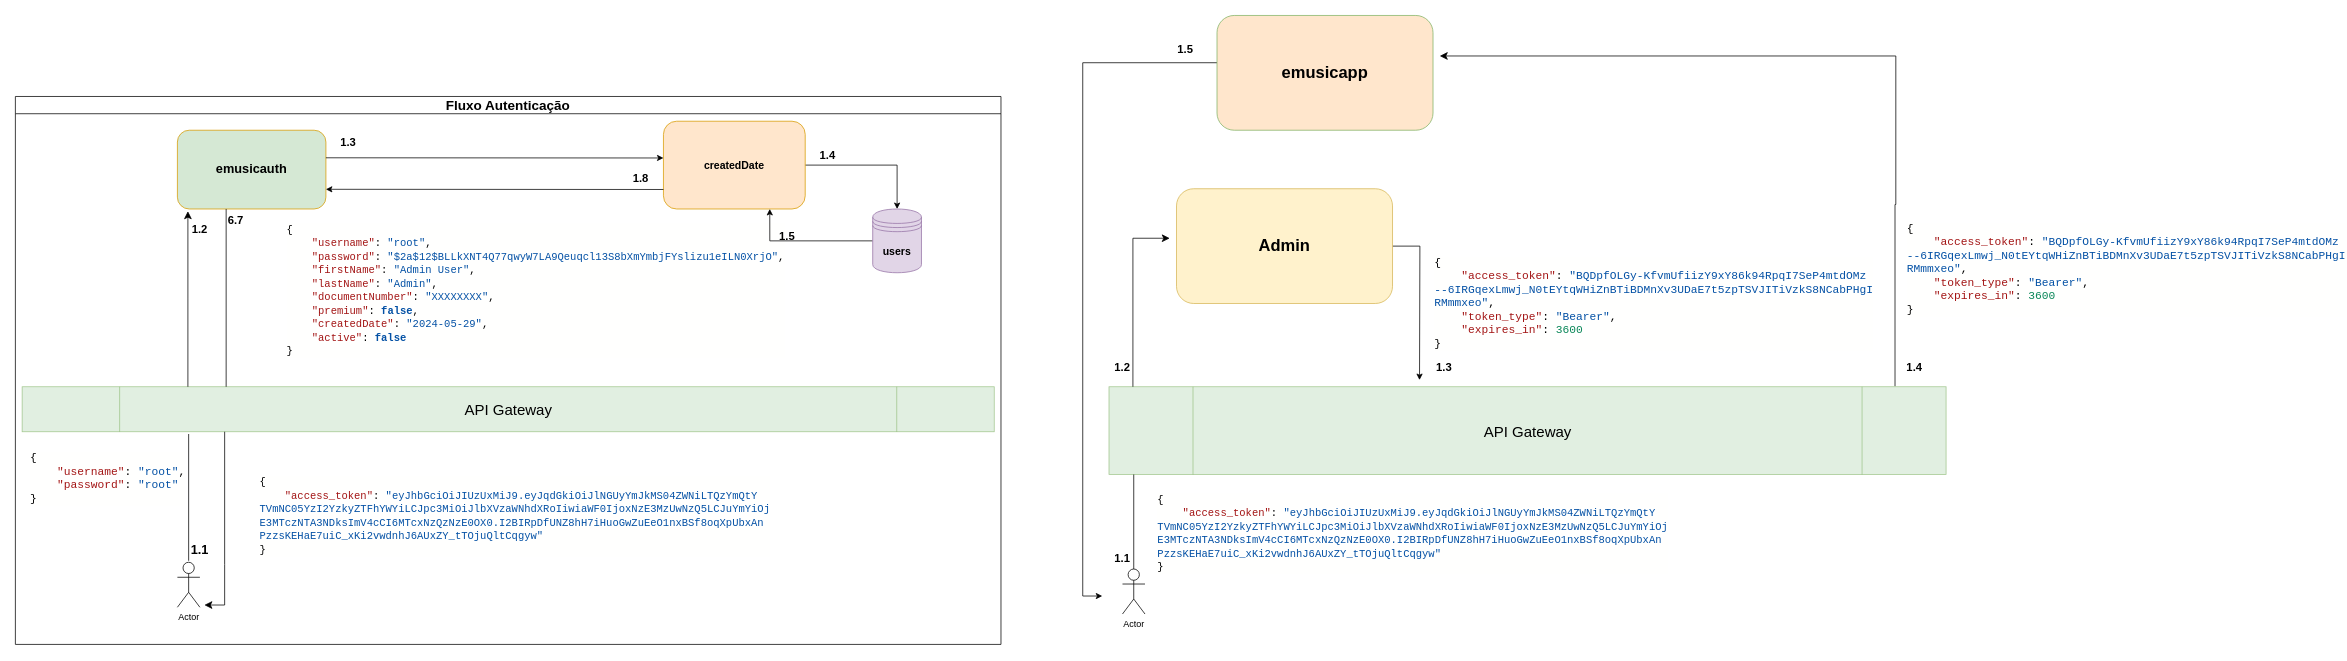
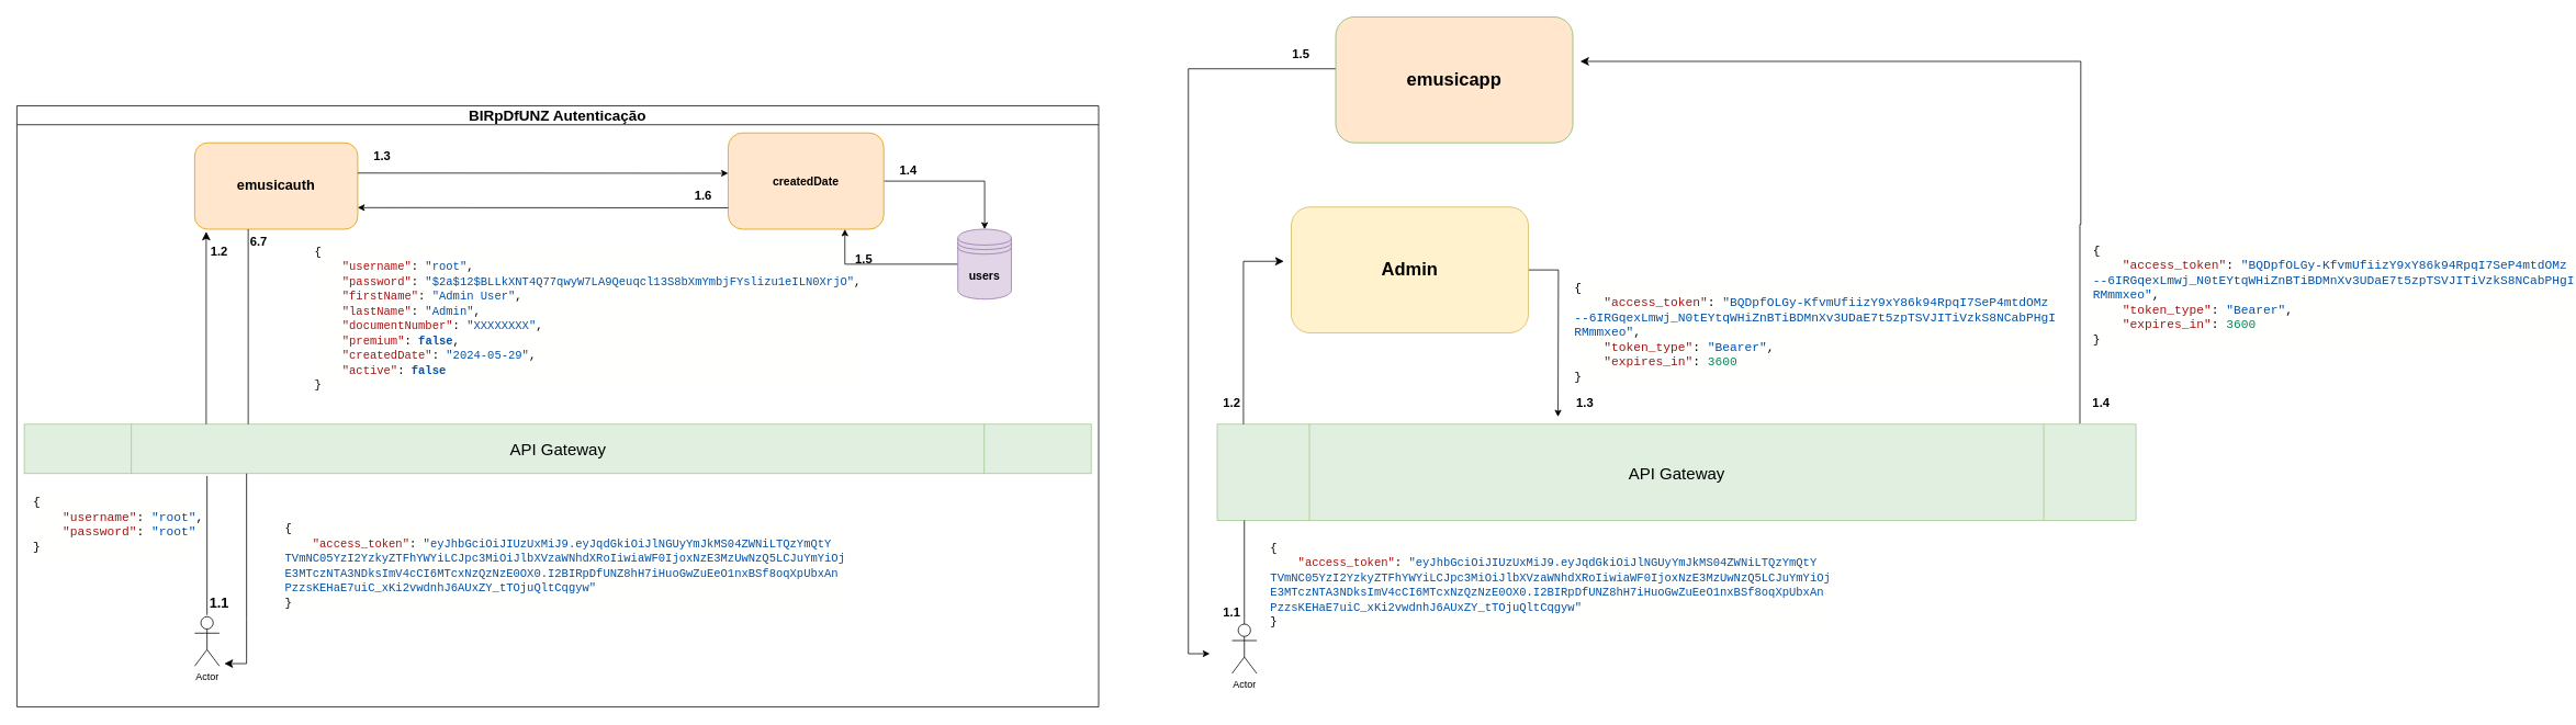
- <mxCell id="25" value="&lt;font style=&quot;font-size: 18px;&quot;&gt;Fluxo Autenticação&lt;/font&gt;" style="swimlane;whiteSpace=wrap;html=1;" vertex="1" parent="1"><mxGeometry x="20" y="128" width="1314" height="730.5" as="geometry" /></mxCell>
+ <mxCell id="25" value="&lt;font style=&quot;font-size: 18px;&quot;&gt;BIRpDfUNZ Autenticação&lt;/font&gt;" style="swimlane;whiteSpace=wrap;html=1;" vertex="1" parent="1"><mxGeometry x="20" y="128" width="1314" height="730.5" as="geometry" /></mxCell>
- <mxCell id="4" value="emusicauth" style="rounded=1;whiteSpace=wrap;html=1;fontSize=17;fillColor=#d5e8d4;strokeColor=#d79b00;fontStyle=1;" vertex="1" parent="1"><mxGeometry x="236" y="173" width="198" height="105" as="geometry" /></mxCell>
+ <mxCell id="4" value="emusicauth" style="rounded=1;whiteSpace=wrap;html=1;fontSize=17;fillColor=#ffe6cc;strokeColor=#d79b00;fontStyle=1" vertex="1" parent="1"><mxGeometry x="236" y="173" width="198" height="105" as="geometry" /></mxCell>
- <mxCell id="24" value="1.8" style="text;html=1;align=center;verticalAlign=middle;whiteSpace=wrap;rounded=0;fontSize=15;fontStyle=1" vertex="1" parent="1"><mxGeometry x="824" y="221" width="60" height="30" as="geometry" /></mxCell>
+ <mxCell id="24" value="1.6" style="text;html=1;align=center;verticalAlign=middle;whiteSpace=wrap;rounded=0;fontSize=15;fontStyle=1" vertex="1" parent="1"><mxGeometry x="824" y="221" width="60" height="30" as="geometry" /></mxCell>
